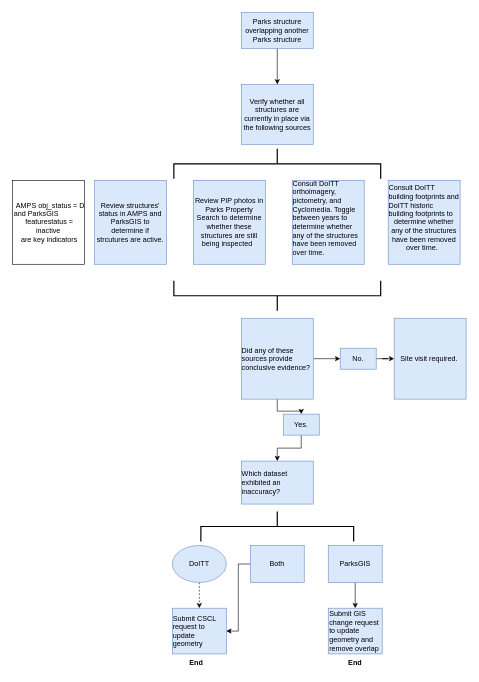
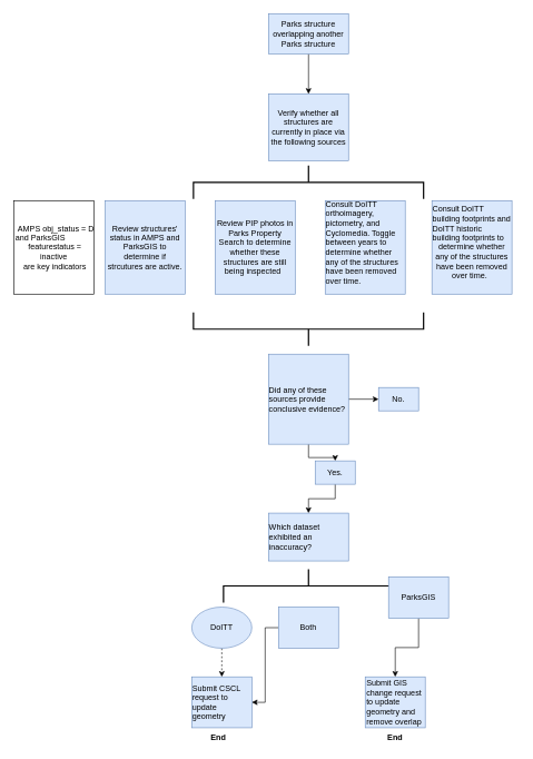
- <mxCell id="14" value="" style="edgeStyle=orthogonalEdgeStyle;rounded=0;orthogonalLoop=1;jettySize=auto;html=1;" edge="1" parent="1" source="15" target="16"><mxGeometry relative="1" as="geometry" /></mxCell>
- <mxCell id="16" value="&lt;div style=&quot;text-align: left ; box-sizing: border-box&quot;&gt;Site visit required.&amp;nbsp;&lt;/div&gt;" style="rounded=0;whiteSpace=wrap;html=1;fillColor=#dae8fc;strokeColor=#6c8ebf;" vertex="1" parent="1"><mxGeometry x="657" y="530" width="120" height="135" as="geometry" /></mxCell>
- <mxCell id="22" value="&lt;div style=&quot;text-align: left ; box-sizing: border-box&quot;&gt;ParksGIS&lt;/div&gt;" style="rounded=0;whiteSpace=wrap;html=1;fillColor=#dae8fc;strokeColor=#6c8ebf;" vertex="1" parent="1"><mxGeometry x="547" y="909.1" width="90" height="61.7" as="geometry" /></mxCell>
+ <mxCell id="22" value="&lt;div style=&quot;text-align: left ; box-sizing: border-box&quot;&gt;ParksGIS&lt;/div&gt;" style="rounded=0;whiteSpace=wrap;html=1;fillColor=#dae8fc;strokeColor=#6c8ebf;" vertex="1" parent="1"><mxGeometry x="582" y="864.1" width="90" height="61.7" as="geometry" /></mxCell>
